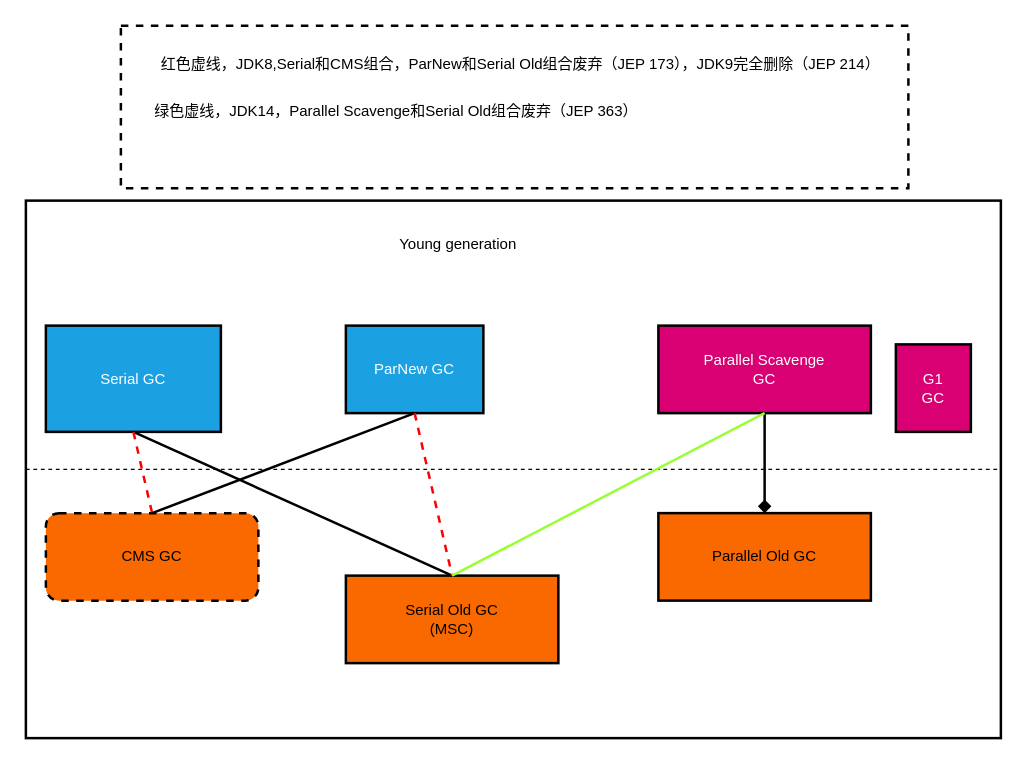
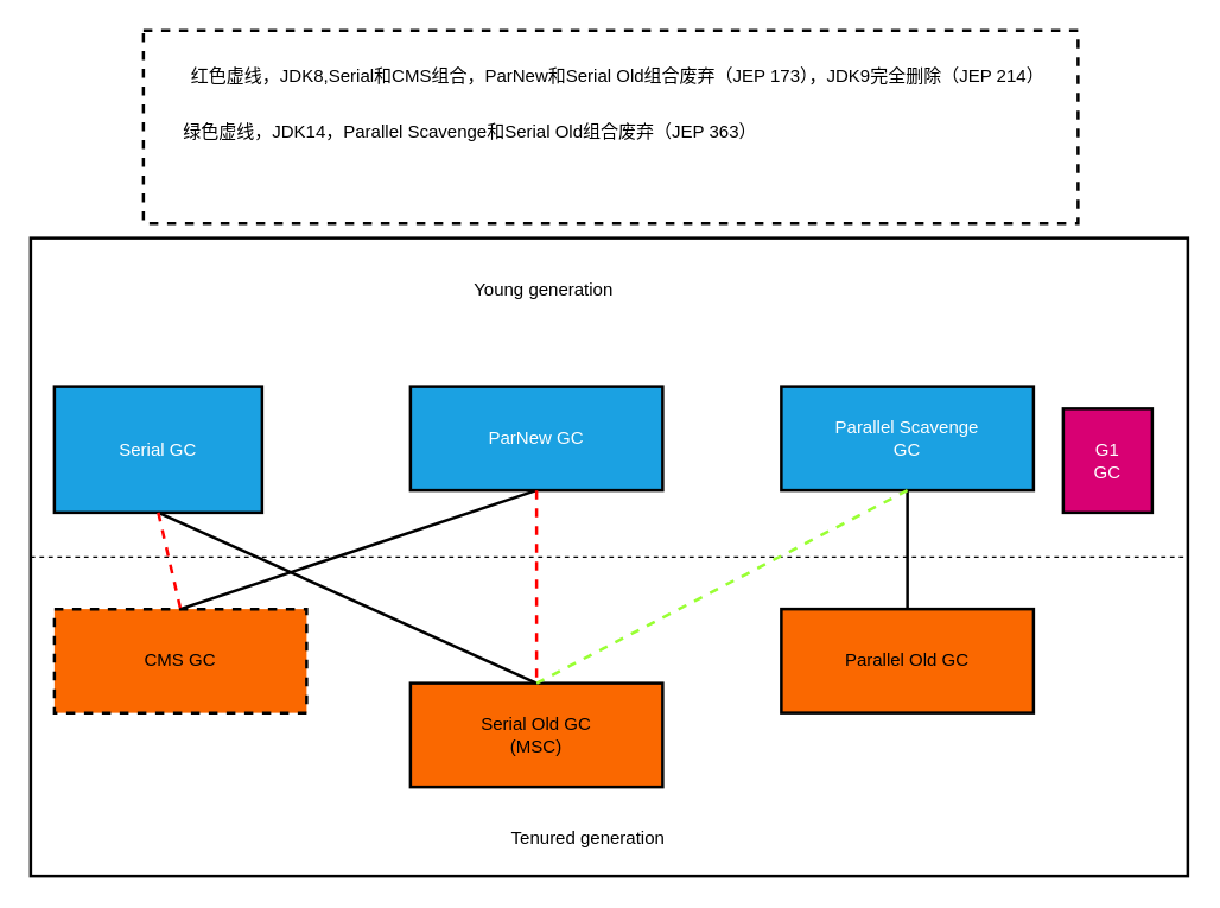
- <mxCell id="5" value="ParNew GC" style="rounded=0;whiteSpace=wrap;html=1;fillColor=#1ba1e2;fontColor=#ffffff;strokeColor=#000000;strokeWidth=2;" vertex="1" parent="1"><mxGeometry x="276" y="260" width="110" height="70" as="geometry" /></mxCell>
+ <mxCell id="5" value="ParNew GC" style="rounded=0;whiteSpace=wrap;html=1;fillColor=#1ba1e2;fontColor=#ffffff;strokeColor=#000000;strokeWidth=2;" vertex="1" parent="1"><mxGeometry x="276" y="260" width="170" height="70" as="geometry" /></mxCell>
- <mxCell id="6" value="Parallel Scavenge&lt;br&gt;GC" style="rounded=0;whiteSpace=wrap;html=1;fillColor=#d80073;fontColor=#ffffff;strokeColor=#000000;strokeWidth=2;" vertex="1" parent="1"><mxGeometry x="526" y="260" width="170" height="70" as="geometry" /></mxCell>
+ <mxCell id="6" value="Parallel Scavenge&lt;br&gt;GC" style="rounded=0;whiteSpace=wrap;html=1;fillColor=#1ba1e2;fontColor=#ffffff;strokeColor=#000000;strokeWidth=2;" vertex="1" parent="1"><mxGeometry x="526" y="260" width="170" height="70" as="geometry" /></mxCell>
- <mxCell id="18" value="" style="endArrow=diamond;html=1;rounded=0;strokeWidth=2;exitX=0.5;exitY=1;exitDx=0;exitDy=0;entryX=0.5;entryY=0;entryDx=0;entryDy=0;" edge="1" parent="1" source="6" target="9"><mxGeometry width="50" height="50" relative="1" as="geometry"><mxPoint x="146" y="690" as="sourcePoint" /><mxPoint x="196" y="640" as="targetPoint" /></mxGeometry></mxCell>
+ <mxCell id="18" value="" style="endArrow=none;html=1;rounded=0;strokeWidth=2;exitX=0.5;exitY=1;exitDx=0;exitDy=0;entryX=0.5;entryY=0;entryDx=0;entryDy=0;" edge="1" parent="1" source="6" target="9"><mxGeometry width="50" height="50" relative="1" as="geometry"><mxPoint x="146" y="690" as="sourcePoint" /><mxPoint x="196" y="640" as="targetPoint" /></mxGeometry></mxCell>
- <mxCell id="19" value="" style="endArrow=none;html=1;rounded=0;strokeWidth=2;exitX=0.5;exitY=1;exitDx=0;exitDy=0;entryX=0.5;entryY=0;entryDx=0;entryDy=0;strokeColor=#99FF33;dashed=0;" edge="1" parent="1" source="6" target="8"><mxGeometry width="50" height="50" relative="1" as="geometry"><mxPoint x="611" y="330" as="sourcePoint" /><mxPoint x="356" y="460" as="targetPoint" /></mxGeometry></mxCell>
+ <mxCell id="19" value="" style="endArrow=none;html=1;rounded=0;strokeWidth=2;exitX=0.5;exitY=1;exitDx=0;exitDy=0;entryX=0.5;entryY=0;entryDx=0;entryDy=0;strokeColor=#99FF33;dashed=1;" edge="1" parent="1" source="6" target="8"><mxGeometry width="50" height="50" relative="1" as="geometry"><mxPoint x="611" y="330" as="sourcePoint" /><mxPoint x="356" y="460" as="targetPoint" /></mxGeometry></mxCell>
- <mxCell id="7" value="CMS GC" style="whiteSpace=wrap;html=1;fillColor=#fa6800;fontColor=#000000;strokeColor=#000000;strokeWidth=2;dashed=1;rounded=1;" vertex="1" parent="1"><mxGeometry x="36" y="410" width="170" height="70" as="geometry" /></mxCell>
+ <mxCell id="7" value="CMS GC" style="rounded=0;whiteSpace=wrap;html=1;fillColor=#fa6800;fontColor=#000000;strokeColor=#000000;strokeWidth=2;dashed=1;" vertex="1" parent="1"><mxGeometry x="36" y="410" width="170" height="70" as="geometry" /></mxCell>
+ <mxCell id="13" value="Tenured generation" style="text;html=1;strokeColor=none;fillColor=none;align=center;verticalAlign=middle;whiteSpace=wrap;rounded=0;" vertex="1" parent="1"><mxGeometry x="336" y="550" width="120" height="30" as="geometry" /></mxCell>
